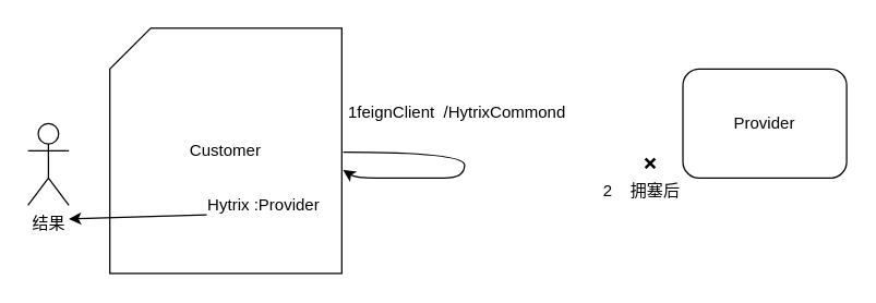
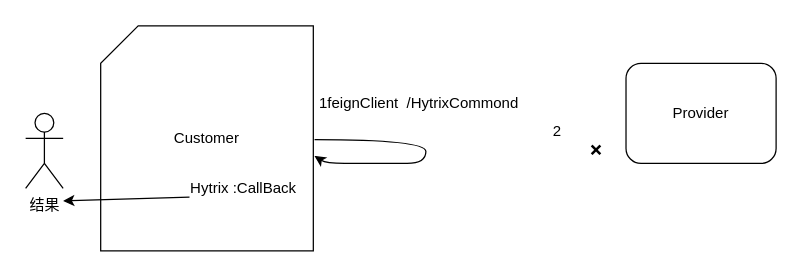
- <mxCell id="7" value="2" style="text;html=1;resizable=0;points=[];autosize=1;align=left;verticalAlign=top;spacingTop=-4;" vertex="1" parent="1"><mxGeometry x="440" y="130" width="20" height="20" as="geometry" /></mxCell>
+ <mxCell id="7" value="2" style="text;html=1;resizable=0;points=[];autosize=1;align=left;verticalAlign=top;spacingTop=-4;" vertex="1" parent="1"><mxGeometry x="440" y="95" width="20" height="20" as="geometry" /></mxCell>
- <mxCell id="5" value="拥塞后" style="text;html=1;resizable=0;points=[];autosize=1;align=left;verticalAlign=top;spacingTop=-4;" vertex="1" parent="1"><mxGeometry x="460" y="130" width="50" height="20" as="geometry" /></mxCell>
- <mxCell id="9" value="Hytrix :Provider" style="text;html=1;resizable=0;points=[];autosize=1;align=left;verticalAlign=top;spacingTop=-4;" vertex="1" parent="1"><mxGeometry x="150" y="140" width="100" height="20" as="geometry" /></mxCell>
+ <mxCell id="9" value="Hytrix :CallBack" style="text;html=1;resizable=0;points=[];autosize=1;align=left;verticalAlign=top;spacingTop=-4;" vertex="1" parent="1"><mxGeometry x="150" y="140" width="100" height="20" as="geometry" /></mxCell>
